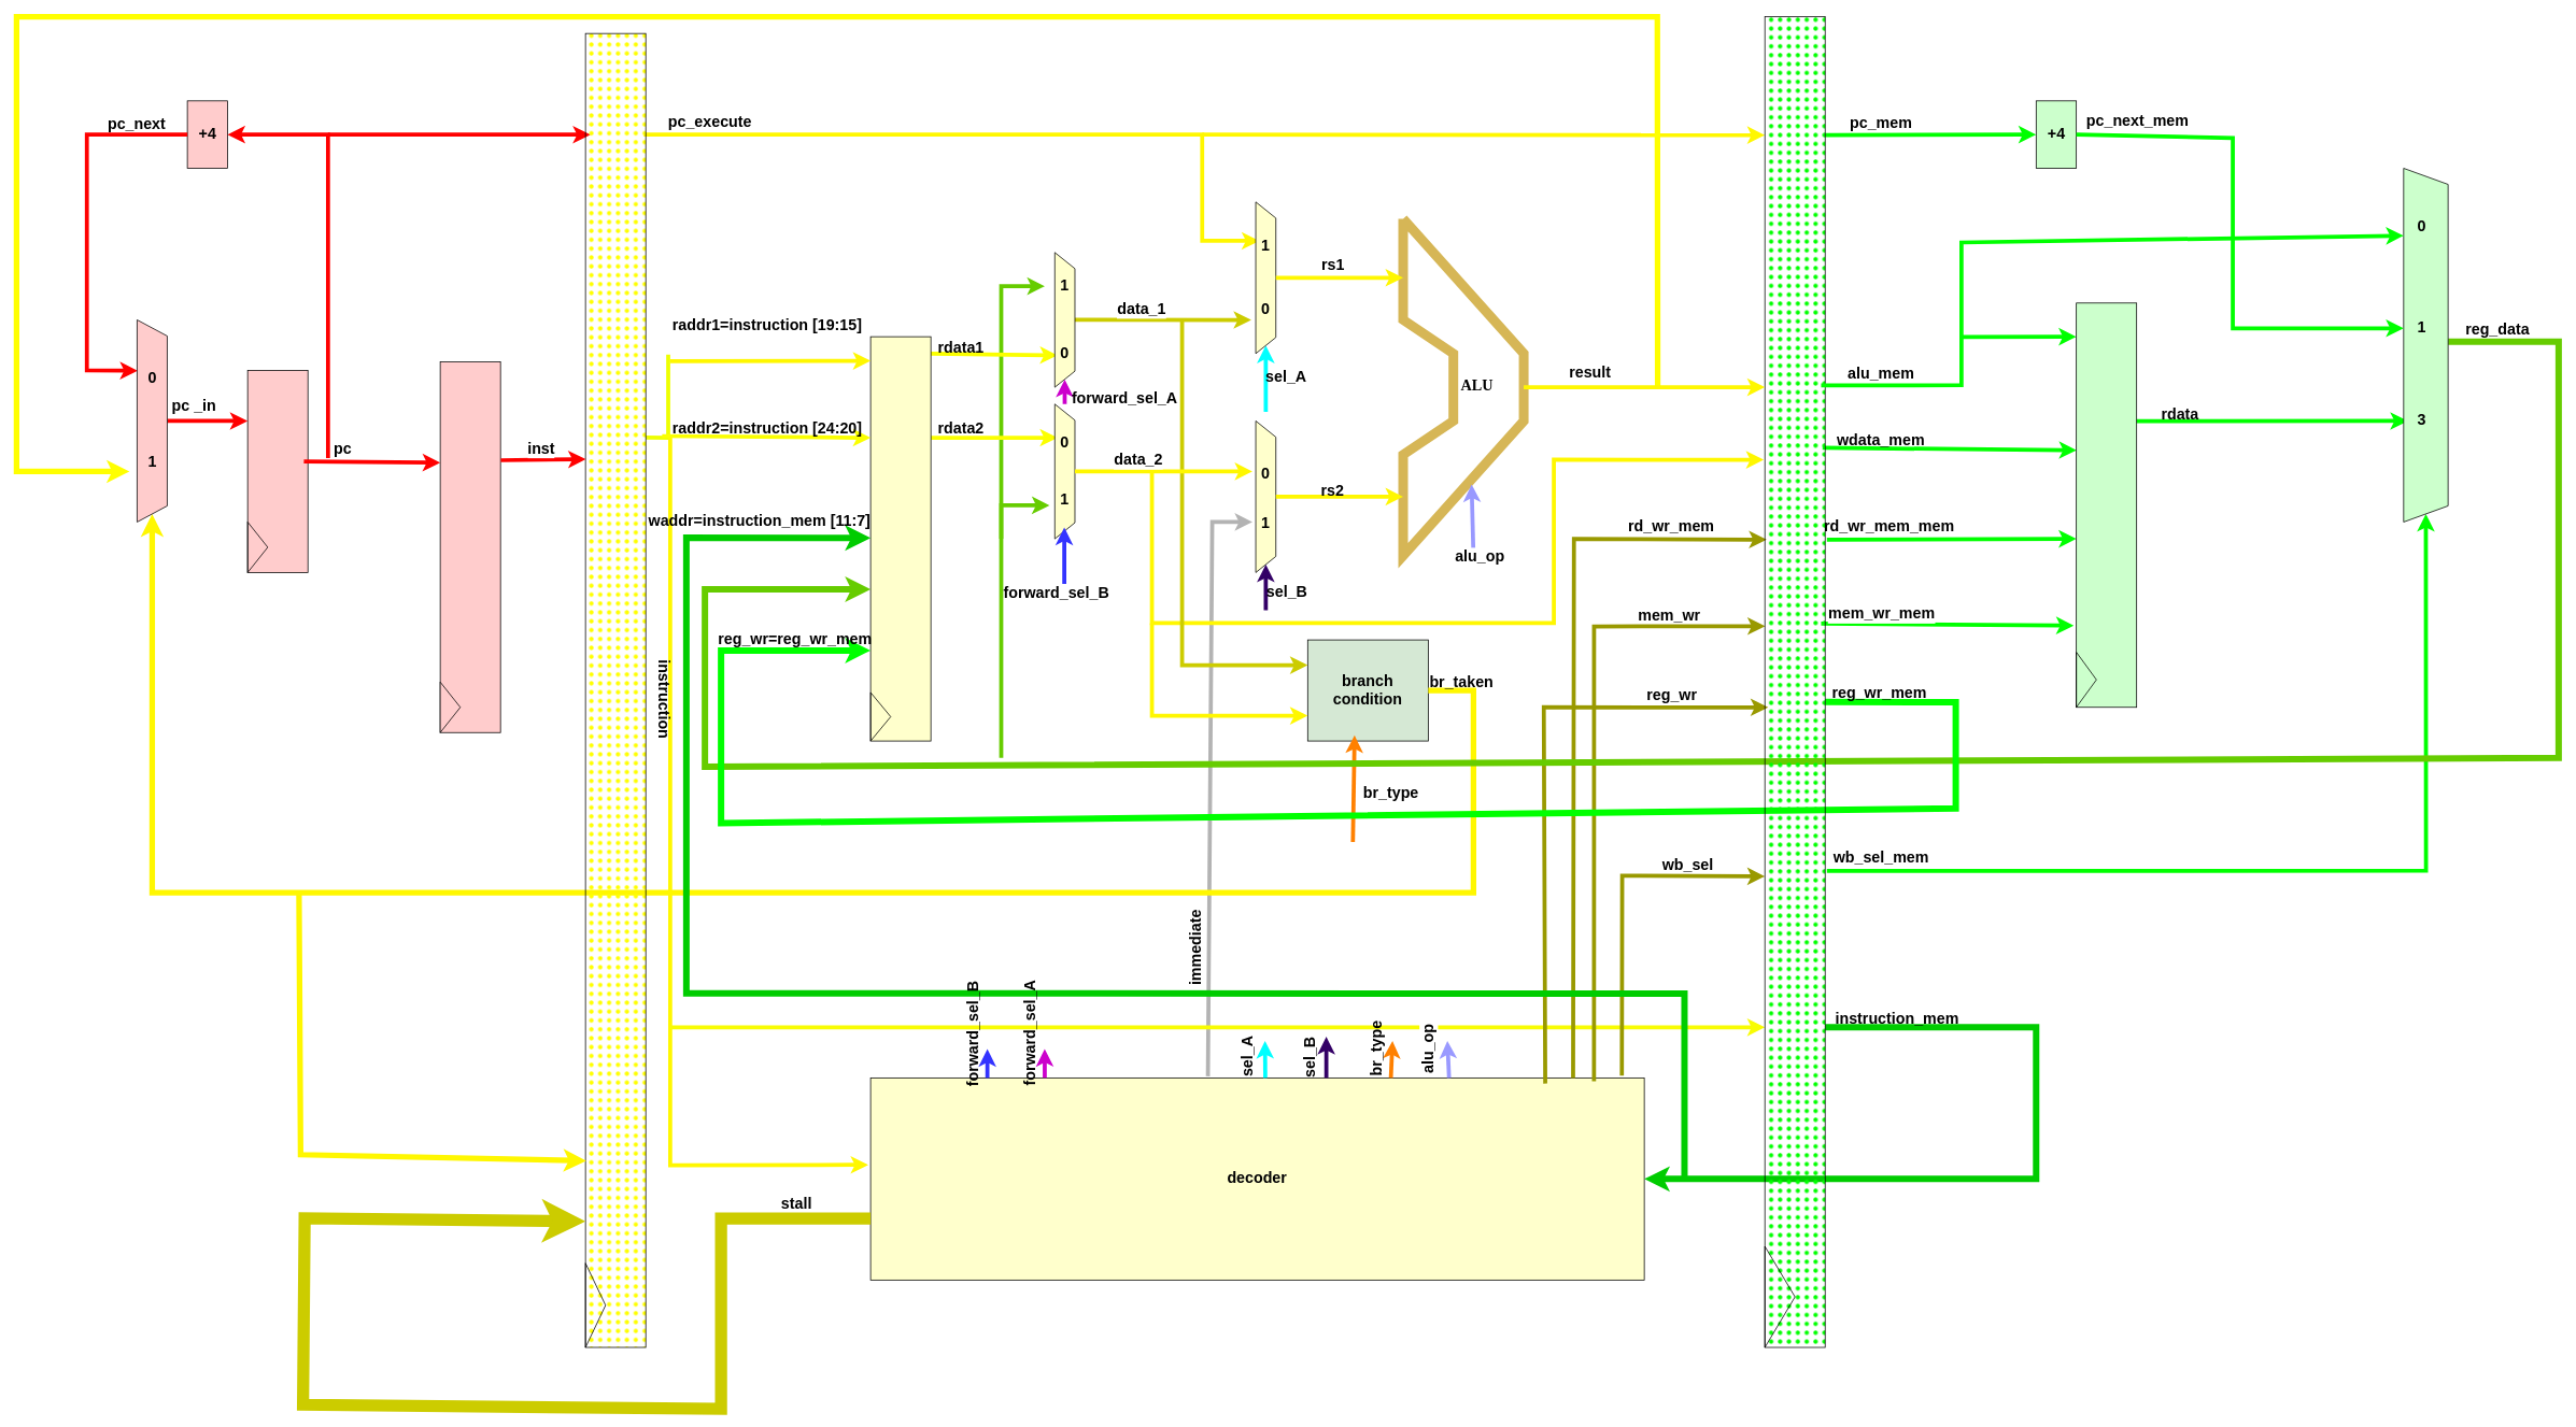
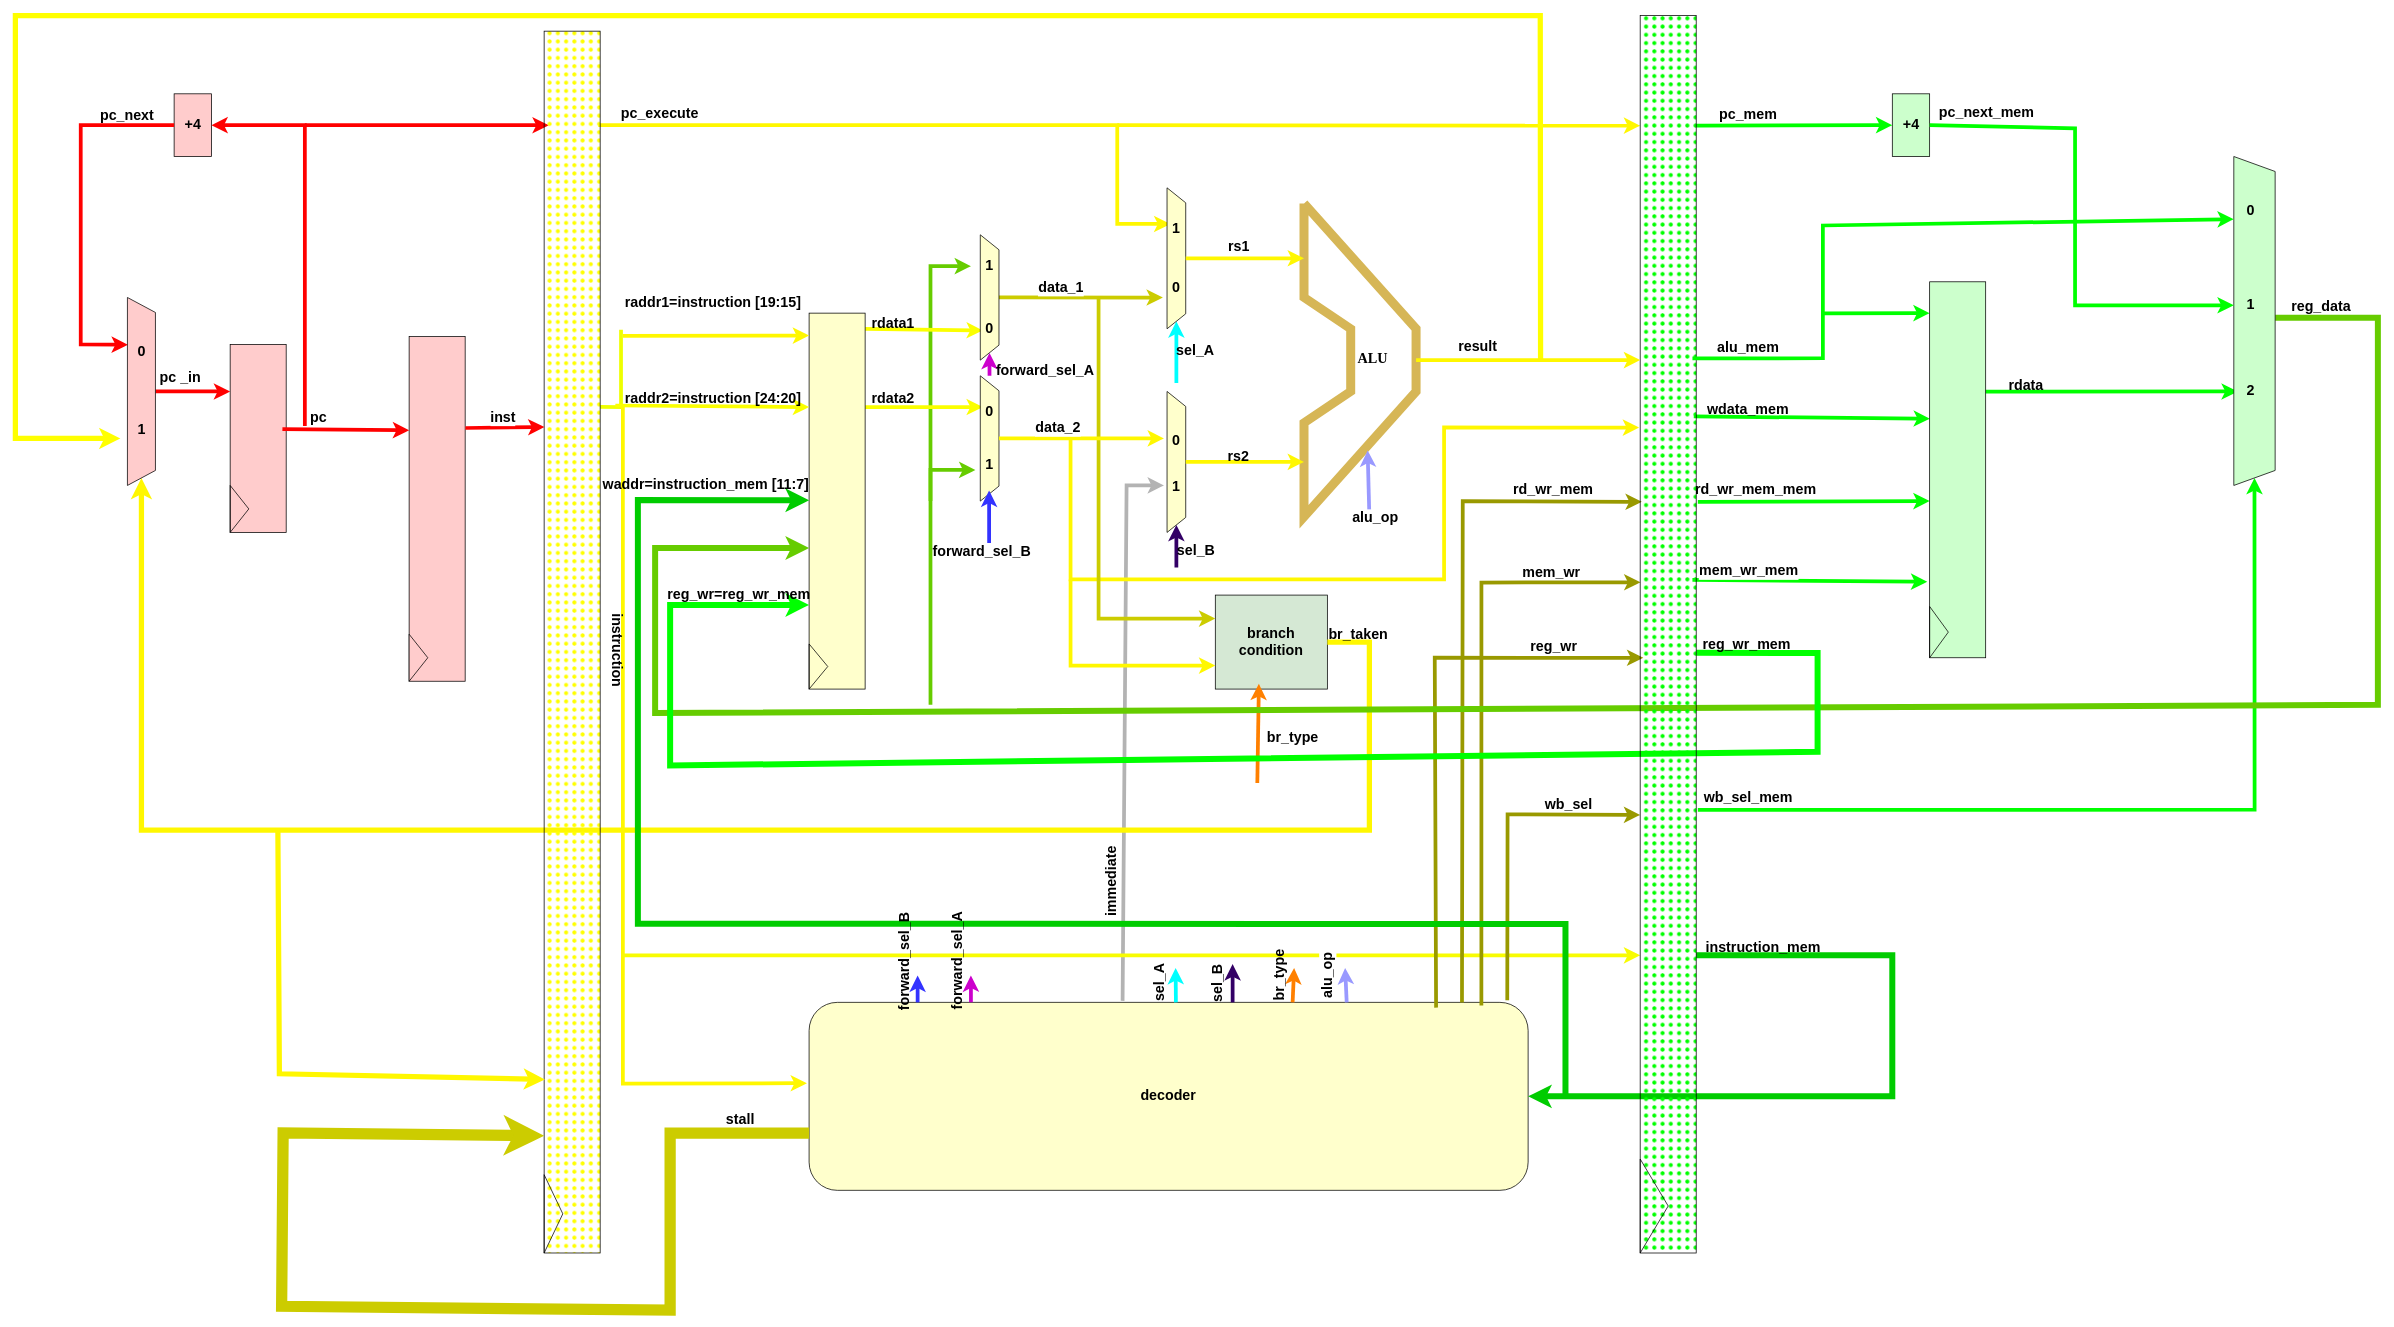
- <mxCell id="123" value="3" style="text;html=1;align=center;verticalAlign=middle;whiteSpace=wrap;rounded=0;container=0;fontSize=19;fontStyle=1" parent="2" vertex="1"><mxGeometry x="2935.227" y="469.937" width="90.711" height="62.658" as="geometry" /></mxCell>
+ <mxCell id="123" value="2" style="text;html=1;align=center;verticalAlign=middle;whiteSpace=wrap;rounded=0;container=0;fontSize=19;fontStyle=1" parent="2" vertex="1"><mxGeometry x="2935.227" y="469.937" width="90.711" height="62.658" as="geometry" /></mxCell>
- <mxCell id="15" value="&lt;span&gt;&lt;font&gt;decoder&lt;/font&gt;&lt;/span&gt;" style="rounded=0;whiteSpace=wrap;html=1;fillColor=#FFFFCC;container=0;fontSize=19;fontStyle=1" parent="2" vertex="1"><mxGeometry x="1058.3" y="1315.823" width="958.696" height="250.633" as="geometry" /></mxCell>
+ <mxCell id="15" value="&lt;span&gt;&lt;font&gt;decoder&lt;/font&gt;&lt;/span&gt;" style="whiteSpace=wrap;html=1;fillColor=#FFFFCC;container=0;fontSize=19;fontStyle=1;rounded=1;" parent="2" vertex="1"><mxGeometry x="1058.3" y="1315.823" width="958.696" height="250.633" as="geometry" /></mxCell>
